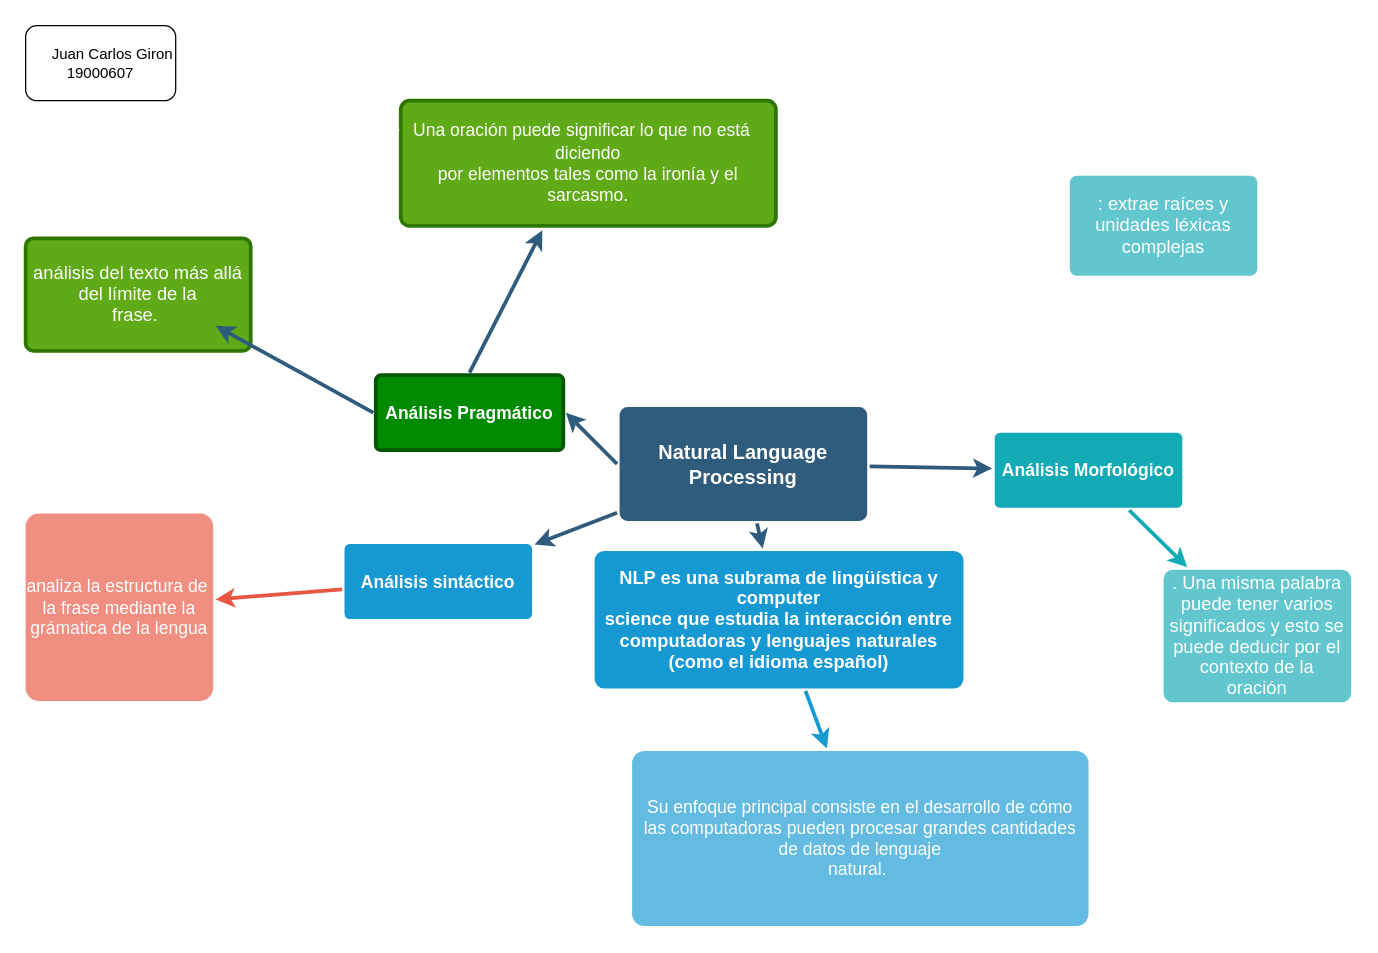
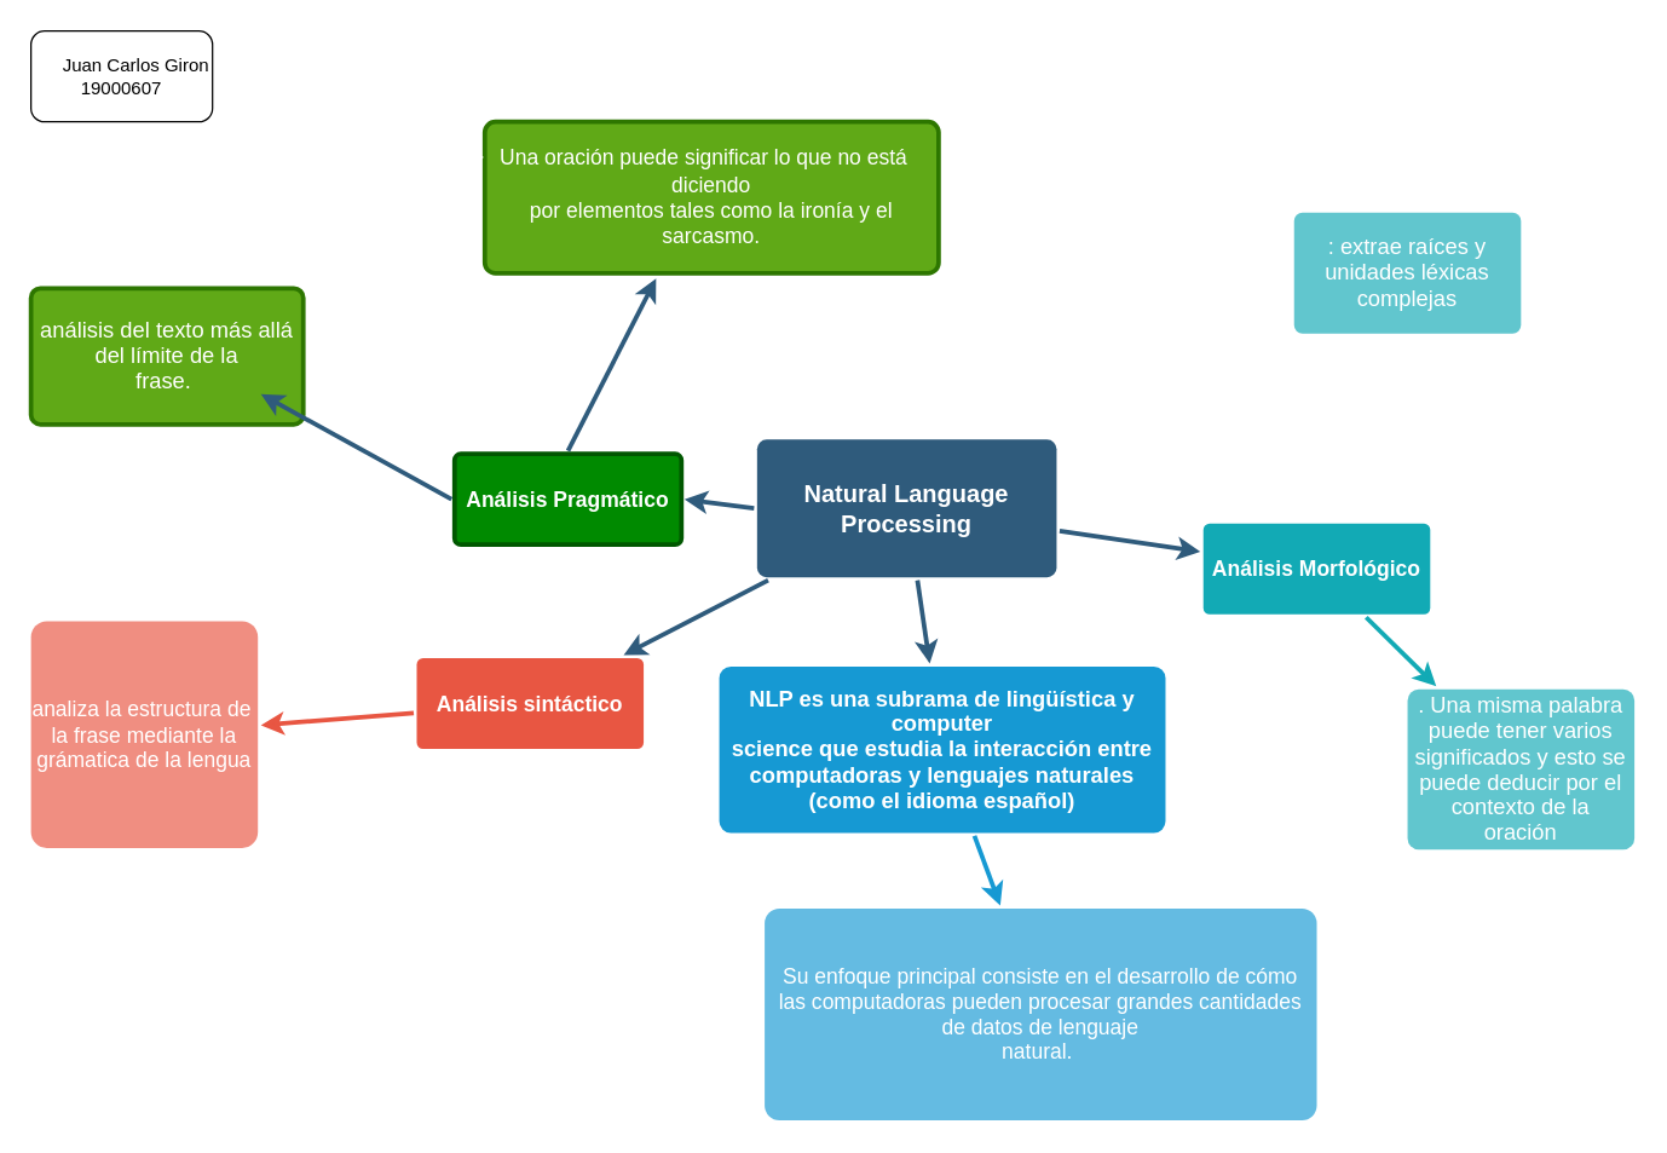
- <mxCell id="5" value="Natural Language Processing" style="rounded=1;whiteSpace=wrap;html=1;shadow=0;labelBackgroundColor=none;strokeColor=none;strokeWidth=3;fillColor=#2F5B7C;fontFamily=Helvetica;fontSize=16;fontColor=#FFFFFF;align=center;fontStyle=1;spacing=5;arcSize=7;perimeterSpacing=2;" parent="1" vertex="1"><mxGeometry x="495" y="325" width="198" height="91" as="geometry" /></mxCell>
+ <mxCell id="5" value="Natural Language Processing" style="rounded=1;whiteSpace=wrap;html=1;shadow=0;labelBackgroundColor=none;strokeColor=none;strokeWidth=3;fillColor=#2F5B7C;fontFamily=Helvetica;fontSize=16;fontColor=#FFFFFF;align=center;fontStyle=1;spacing=5;arcSize=7;perimeterSpacing=2;" parent="1" vertex="1"><mxGeometry x="500" y="290" width="198" height="91" as="geometry" /></mxCell>
- <mxCell id="7" value="Análisis sintáctico" style="rounded=1;whiteSpace=wrap;html=1;shadow=0;labelBackgroundColor=none;strokeColor=none;strokeWidth=3;fillColor=#1699d3;fontFamily=Helvetica;fontSize=14;fontColor=#FFFFFF;align=center;spacing=5;fontStyle=1;arcSize=7;perimeterSpacing=2;" parent="1" vertex="1"><mxGeometry x="275" y="434.5" width="150" height="60" as="geometry" /></mxCell>
+ <mxCell id="7" value="Análisis sintáctico" style="rounded=1;whiteSpace=wrap;html=1;shadow=0;labelBackgroundColor=none;strokeColor=none;strokeWidth=3;fillColor=#e85642;fontFamily=Helvetica;fontSize=14;fontColor=#FFFFFF;align=center;spacing=5;fontStyle=1;arcSize=7;perimeterSpacing=2;" parent="1" vertex="1"><mxGeometry x="275" y="434.5" width="150" height="60" as="geometry" /></mxCell>
